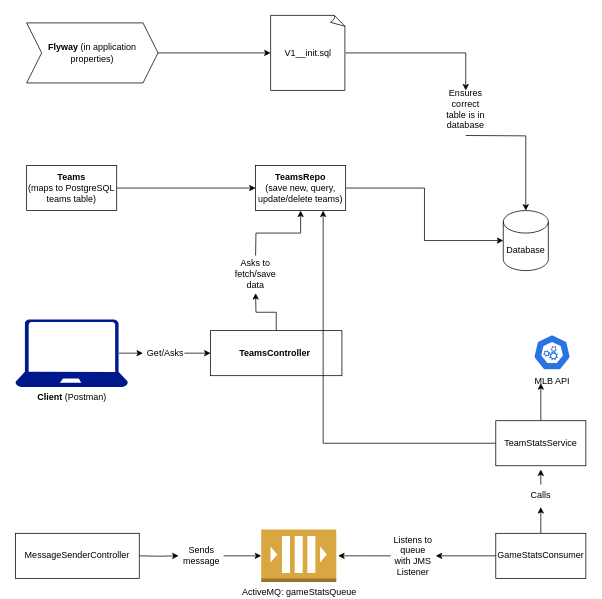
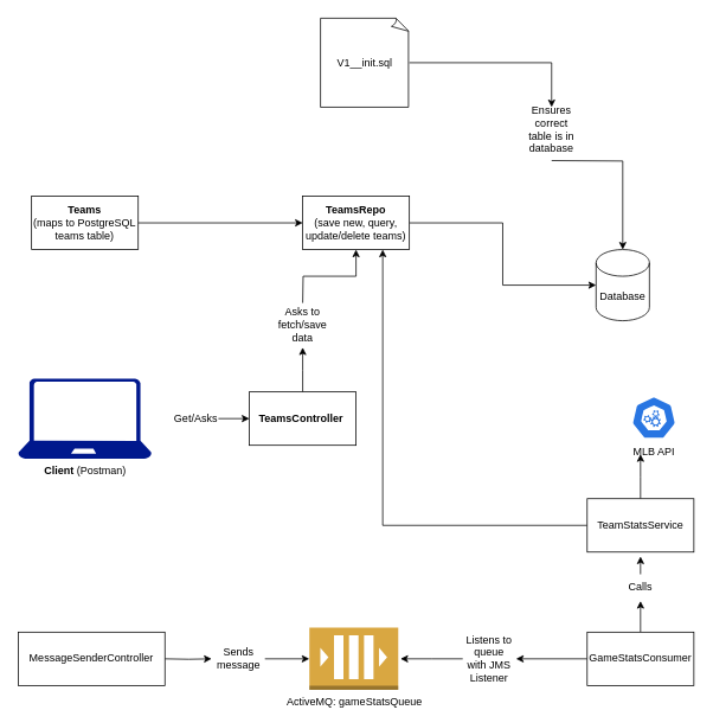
- <mxCell id="17" value="&lt;b&gt;Flyway&lt;/b&gt; (in application properties)" style="shape=step;perimeter=stepPerimeter;whiteSpace=wrap;html=1;fixedSize=1;" vertex="1" parent="1"><mxGeometry x="35" y="30" width="175" height="80" as="geometry" /></mxCell>
- <mxCell id="18" style="edgeStyle=orthogonalEdgeStyle;rounded=0;orthogonalLoop=1;jettySize=auto;html=1;exitX=1;exitY=0.5;exitDx=0;exitDy=0;entryX=0;entryY=0.5;entryDx=0;entryDy=0;entryPerimeter=0;" edge="1" parent="1" source="17" target="16"><mxGeometry relative="1" as="geometry" /></mxCell>
- <mxCell id="11" value="" style="edgeStyle=orthogonalEdgeStyle;rounded=0;orthogonalLoop=1;jettySize=auto;html=1;exitX=0.92;exitY=0.5;exitDx=0;exitDy=0;exitPerimeter=0;entryX=0;entryY=0.5;entryDx=0;entryDy=0;" edge="1" parent="1" source="8" target="12"><mxGeometry relative="1" as="geometry"><mxPoint x="203" y="425" as="sourcePoint" /><mxPoint x="280" y="425" as="targetPoint" /></mxGeometry></mxCell>
- <mxCell id="10" value="&lt;b&gt;TeamsController&amp;nbsp;&lt;/b&gt;" style="rounded=0;whiteSpace=wrap;html=1;" vertex="1" parent="1"><mxGeometry x="280" y="440" width="175" height="60" as="geometry" /></mxCell>
+ <mxCell id="10" value="&lt;b&gt;TeamsController&amp;nbsp;&lt;/b&gt;" style="rounded=0;whiteSpace=wrap;html=1;" vertex="1" parent="1"><mxGeometry x="280" y="440" width="120" height="60" as="geometry" /></mxCell>
